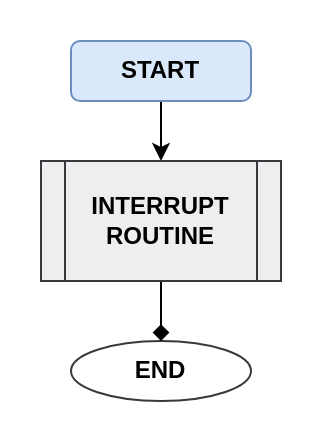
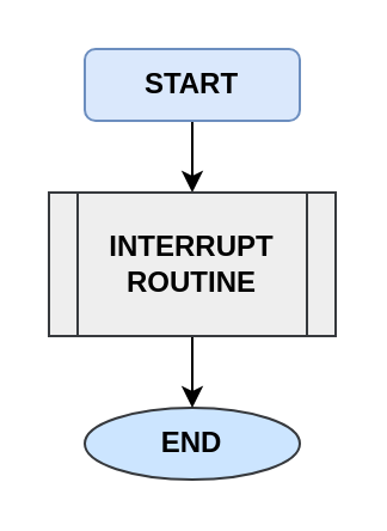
- <mxCell id="5" style="edgeStyle=orthogonalEdgeStyle;rounded=0;orthogonalLoop=1;jettySize=auto;html=1;exitX=0.5;exitY=1;exitDx=0;exitDy=0;entryX=0.5;entryY=0;entryDx=0;entryDy=0;endArrow=diamond;" edge="1" parent="1" source="6" target="4"><mxGeometry relative="1" as="geometry" /></mxCell>
+ <mxCell id="5" style="edgeStyle=orthogonalEdgeStyle;rounded=0;orthogonalLoop=1;jettySize=auto;html=1;exitX=0.5;exitY=1;exitDx=0;exitDy=0;entryX=0.5;entryY=0;entryDx=0;entryDy=0;" edge="1" parent="1" source="6" target="4"><mxGeometry relative="1" as="geometry" /></mxCell>
- <mxCell id="4" value="&lt;b&gt;END&lt;/b&gt;" style="ellipse;whiteSpace=wrap;html=1;fillColor=#ffffff;strokeColor=#36393d;" vertex="1" parent="1"><mxGeometry x="35" y="170" width="90" height="30" as="geometry" /></mxCell>
+ <mxCell id="4" value="&lt;b&gt;END&lt;/b&gt;" style="ellipse;whiteSpace=wrap;html=1;fillColor=#cce5ff;strokeColor=#36393d;" vertex="1" parent="1"><mxGeometry x="35" y="170" width="90" height="30" as="geometry" /></mxCell>
